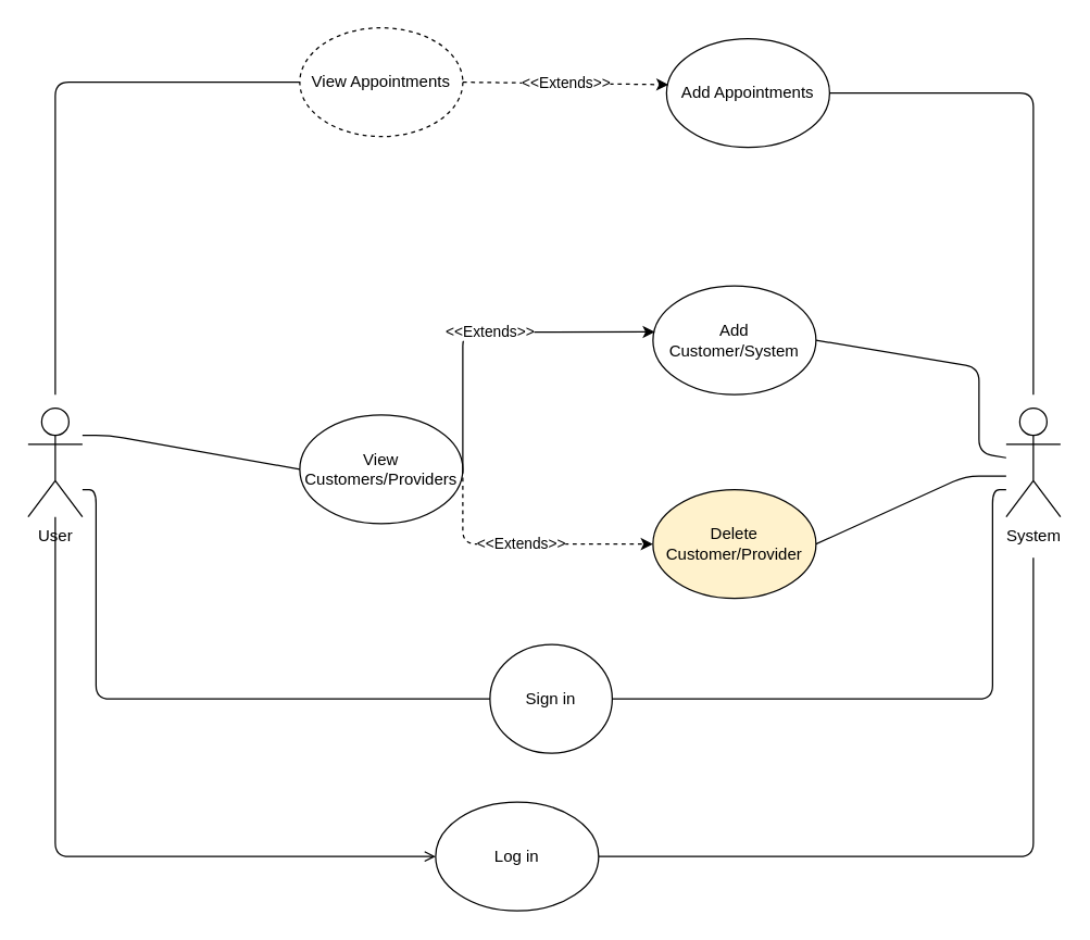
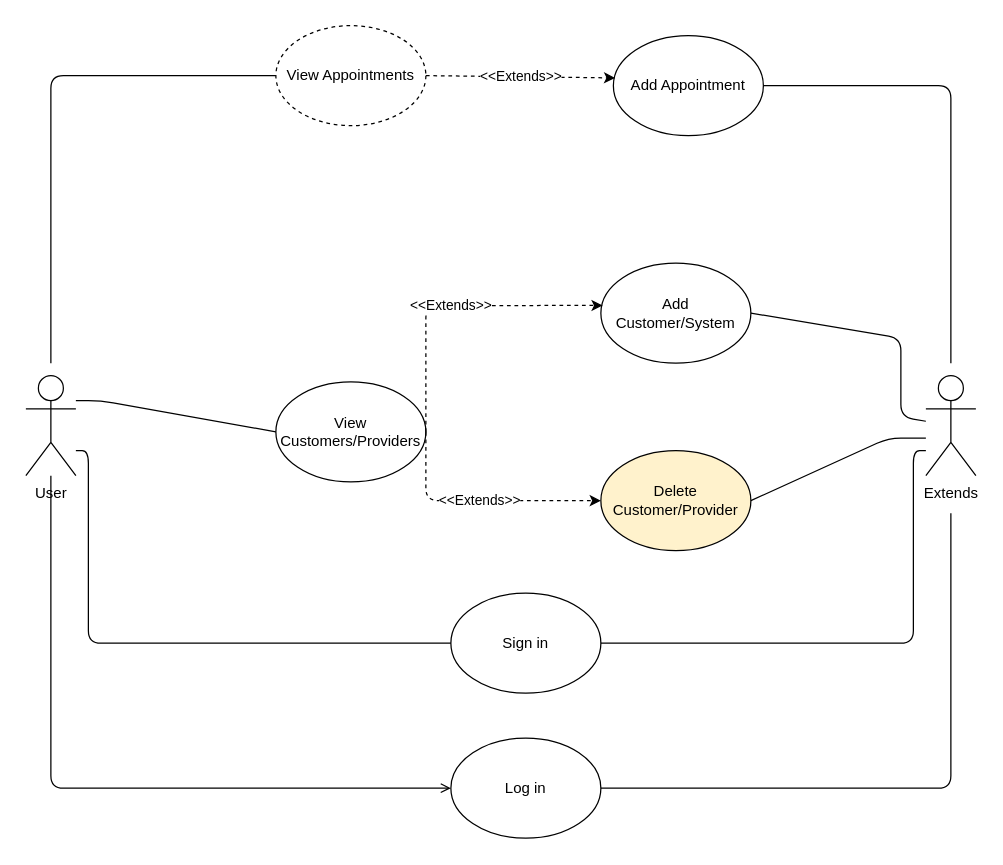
- <mxCell id="19" value="Add Appointments" style="ellipse;whiteSpace=wrap;html=1;" vertex="1" parent="1"><mxGeometry x="490" y="28" width="120" height="80" as="geometry" /></mxCell>
+ <mxCell id="19" value="Add Appointment" style="ellipse;whiteSpace=wrap;html=1;" vertex="1" parent="1"><mxGeometry x="490" y="28" width="120" height="80" as="geometry" /></mxCell>
- <mxCell id="15" value="&amp;lt;&amp;lt;Extends&amp;gt;&amp;gt;" style="endArrow=classic;dashed=0;html=1;exitX=1;exitY=0.5;exitDx=0;exitDy=0;entryX=0.012;entryY=0.423;entryDx=0;entryDy=0;entryPerimeter=0;endFill=1;" edge="1" parent="1" source="10" target="13"><mxGeometry width="50" height="50" relative="1" as="geometry"><mxPoint x="430" y="440" as="sourcePoint" /><mxPoint x="480" y="390" as="targetPoint" /><Array as="points"><mxPoint x="340" y="244" /></Array></mxGeometry></mxCell>
+ <mxCell id="15" value="&amp;lt;&amp;lt;Extends&amp;gt;&amp;gt;" style="endArrow=classic;dashed=1;html=1;exitX=1;exitY=0.5;exitDx=0;exitDy=0;entryX=0.012;entryY=0.423;entryDx=0;entryDy=0;entryPerimeter=0;endFill=1;" edge="1" parent="1" source="10" target="13"><mxGeometry width="50" height="50" relative="1" as="geometry"><mxPoint x="430" y="440" as="sourcePoint" /><mxPoint x="480" y="390" as="targetPoint" /><Array as="points"><mxPoint x="340" y="244" /></Array></mxGeometry></mxCell>
- <mxCell id="3" value="System" style="shape=umlActor;verticalLabelPosition=bottom;verticalAlign=top;html=1;outlineConnect=0;" vertex="1" parent="1"><mxGeometry x="740" y="300" width="40" height="80" as="geometry" /></mxCell>
+ <mxCell id="3" value="Extends" style="shape=umlActor;verticalLabelPosition=bottom;verticalAlign=top;html=1;outlineConnect=0;" vertex="1" parent="1"><mxGeometry x="740" y="300" width="40" height="80" as="geometry" /></mxCell>
- <mxCell id="7" value="Sign in" style="ellipse;whiteSpace=wrap;html=1;" vertex="1" parent="1"><mxGeometry x="360" y="474" width="90" height="80" as="geometry" /></mxCell>
+ <mxCell id="7" value="Sign in" style="ellipse;whiteSpace=wrap;html=1;" vertex="1" parent="1"><mxGeometry x="360" y="474" width="120" height="80" as="geometry" /></mxCell>
- <mxCell id="4" value="Log in" style="ellipse;whiteSpace=wrap;html=1;" vertex="1" parent="1"><mxGeometry x="320" y="590" width="120" height="80" as="geometry" /></mxCell>
+ <mxCell id="4" value="Log in" style="ellipse;whiteSpace=wrap;html=1;" vertex="1" parent="1"><mxGeometry x="360" y="590" width="120" height="80" as="geometry" /></mxCell>
